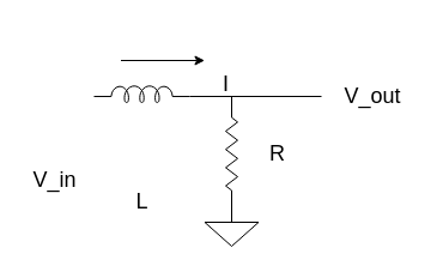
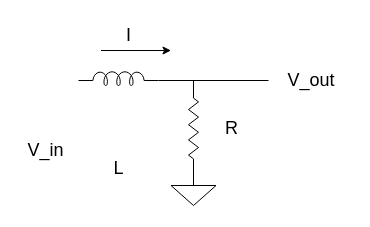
- <mxCell id="10" value="I" style="text;html=1;align=center;verticalAlign=middle;resizable=0;points=[];autosize=1;strokeColor=none;fontSize=18;" parent="1" vertex="1"><mxGeometry x="178" y="55" width="20" height="30" as="geometry" /></mxCell>
+ <mxCell id="10" value="I" style="text;html=1;align=center;verticalAlign=middle;resizable=0;points=[];autosize=1;strokeColor=none;fontSize=18;" parent="1" vertex="1"><mxGeometry x="118" y="20" width="20" height="30" as="geometry" /></mxCell>
